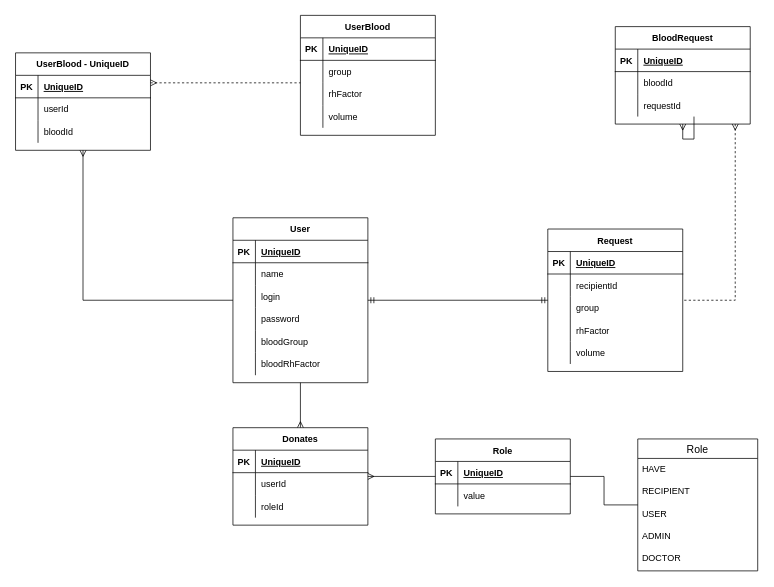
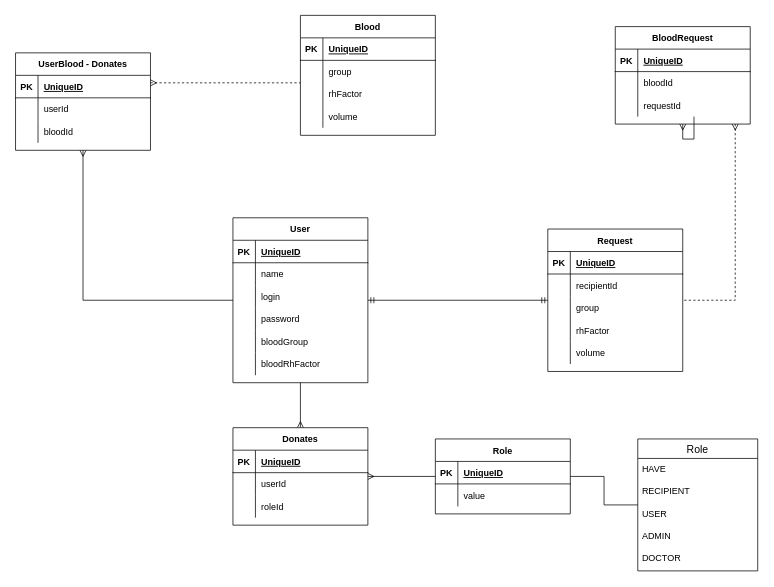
- <mxCell id="65" value="UserBlood" style="shape=table;startSize=30;container=1;collapsible=1;childLayout=tableLayout;fixedRows=1;rowLines=0;fontStyle=1;align=center;resizeLast=1;" vertex="1" parent="1"><mxGeometry x="400" y="20" width="180" height="160" as="geometry" /></mxCell>
+ <mxCell id="65" value="Blood" style="shape=table;startSize=30;container=1;collapsible=1;childLayout=tableLayout;fixedRows=1;rowLines=0;fontStyle=1;align=center;resizeLast=1;" vertex="1" parent="1"><mxGeometry x="400" y="20" width="180" height="160" as="geometry" /></mxCell>
- <mxCell id="79" value="UserBlood - UniqueID" style="shape=table;startSize=30;container=1;collapsible=1;childLayout=tableLayout;fixedRows=1;rowLines=0;fontStyle=1;align=center;resizeLast=1;" vertex="1" parent="1"><mxGeometry x="20" y="70" width="180" height="130" as="geometry" /></mxCell>
+ <mxCell id="79" value="UserBlood - Donates" style="shape=table;startSize=30;container=1;collapsible=1;childLayout=tableLayout;fixedRows=1;rowLines=0;fontStyle=1;align=center;resizeLast=1;" vertex="1" parent="1"><mxGeometry x="20" y="70" width="180" height="130" as="geometry" /></mxCell>
